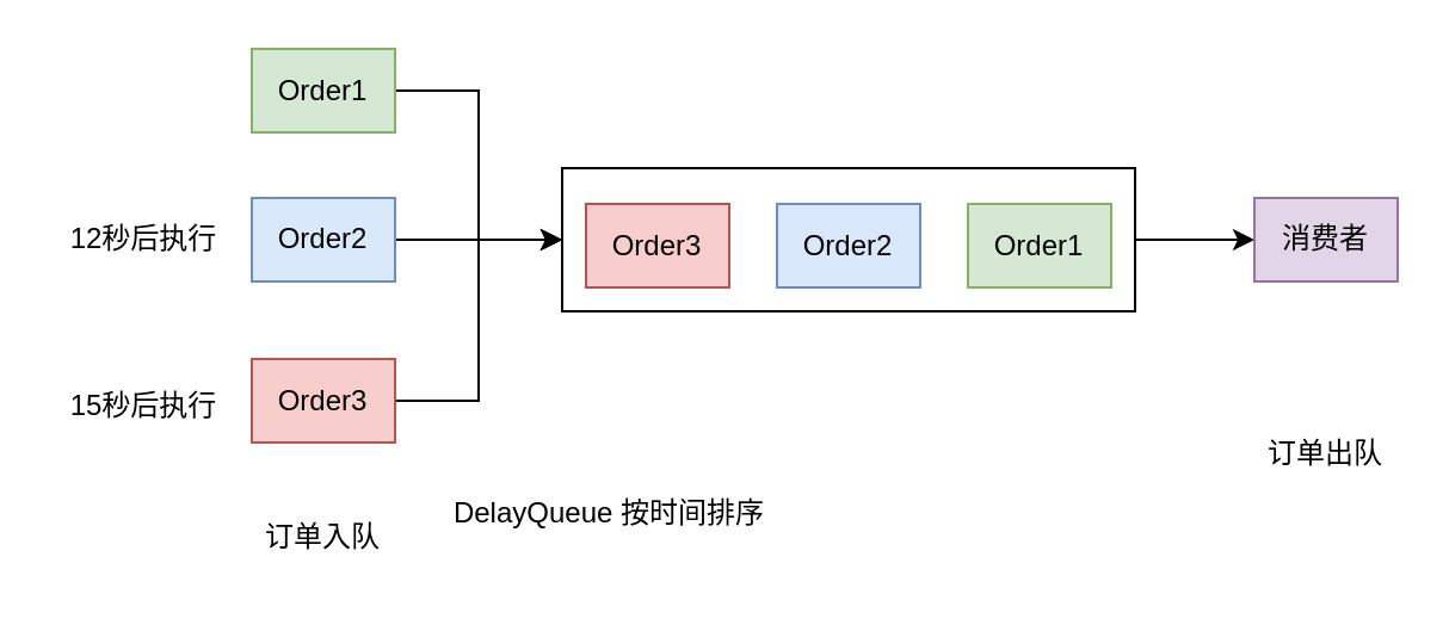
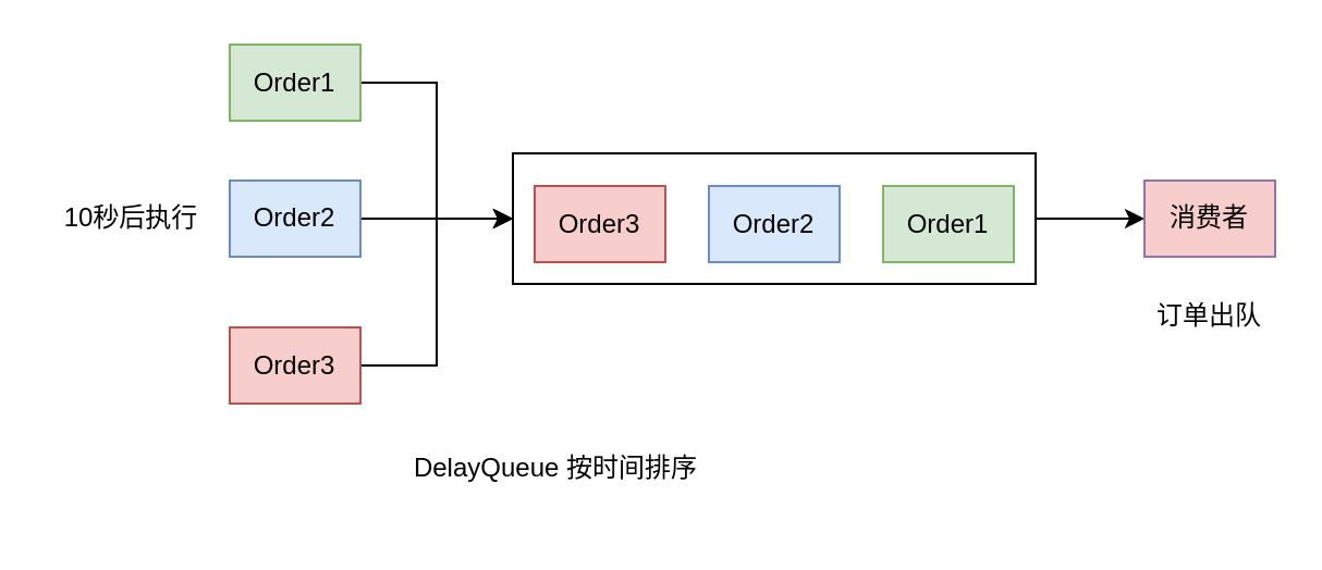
- <mxCell id="14" value="12秒后执行" style="text;html=1;strokeColor=none;fillColor=none;align=center;verticalAlign=middle;whiteSpace=wrap;rounded=0;" vertex="1" parent="1"><mxGeometry x="20" y="85" width="80" height="30" as="geometry" /></mxCell>
+ <mxCell id="14" value="10秒后执行" style="text;html=1;strokeColor=none;fillColor=none;align=center;verticalAlign=middle;whiteSpace=wrap;rounded=0;" vertex="1" parent="1"><mxGeometry x="20" y="85" width="80" height="30" as="geometry" /></mxCell>
- <mxCell id="17" value="消费者" style="rounded=0;whiteSpace=wrap;html=1;fillColor=#e1d5e7;strokeColor=#9673a6;" vertex="1" parent="1"><mxGeometry x="525" y="82.5" width="60" height="35" as="geometry" /></mxCell>
+ <mxCell id="17" value="消费者" style="rounded=0;whiteSpace=wrap;html=1;fillColor=#f8cecc;strokeColor=#9673a6;" vertex="1" parent="1"><mxGeometry x="525" y="82.5" width="60" height="35" as="geometry" /></mxCell>
- <mxCell id="15" value="15秒后执行" style="text;html=1;strokeColor=none;fillColor=none;align=center;verticalAlign=middle;whiteSpace=wrap;rounded=0;" vertex="1" parent="1"><mxGeometry x="20" y="155" width="80" height="30" as="geometry" /></mxCell>
- <mxCell id="18" value="订单出队" style="text;html=1;strokeColor=none;fillColor=none;align=center;verticalAlign=middle;whiteSpace=wrap;rounded=0;" vertex="1" parent="1"><mxGeometry x="525" y="175" width="60" height="30" as="geometry" /></mxCell>
+ <mxCell id="18" value="订单出队" style="text;html=1;strokeColor=none;fillColor=none;align=center;verticalAlign=middle;whiteSpace=wrap;rounded=0;" vertex="1" parent="1"><mxGeometry x="525" y="130" width="60" height="30" as="geometry" /></mxCell>
- <mxCell id="16" value="订单入队" style="text;html=1;strokeColor=none;fillColor=none;align=center;verticalAlign=middle;whiteSpace=wrap;rounded=0;" vertex="1" parent="1"><mxGeometry x="105" y="210" width="60" height="30" as="geometry" /></mxCell>
